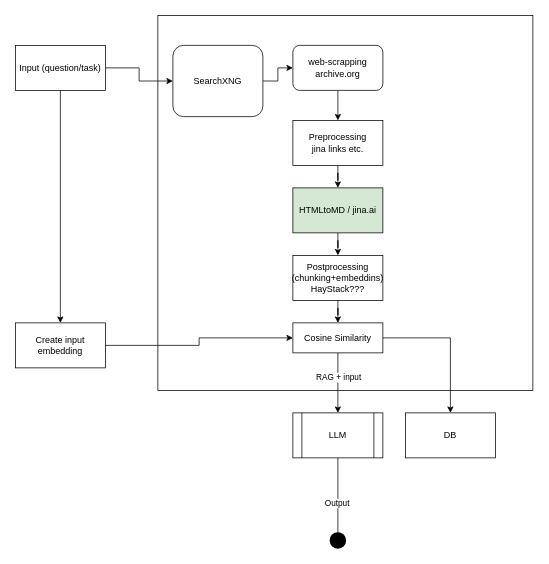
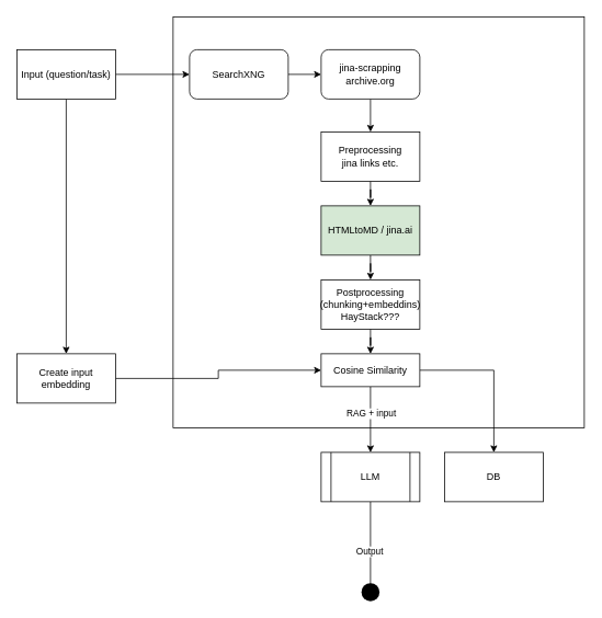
- <mxCell id="24" value="web-scrapping&lt;div&gt;archive.org&lt;/div&gt;" style="rounded=1;whiteSpace=wrap;html=1;" parent="1" vertex="1"><mxGeometry x="390" y="60" width="120" height="60" as="geometry" /></mxCell>
+ <mxCell id="24" value="jina-scrapping&lt;div&gt;archive.org&lt;/div&gt;" style="rounded=1;whiteSpace=wrap;html=1;" parent="1" vertex="1"><mxGeometry x="390" y="60" width="120" height="60" as="geometry" /></mxCell>
- <mxCell id="4" value="SearchXNG" style="rounded=1;whiteSpace=wrap;html=1;" parent="1" vertex="1"><mxGeometry x="230" y="60" width="120" height="95" as="geometry" /></mxCell>
+ <mxCell id="4" value="SearchXNG" style="rounded=1;whiteSpace=wrap;html=1;" parent="1" vertex="1"><mxGeometry x="230" y="60" width="120" height="60" as="geometry" /></mxCell>
